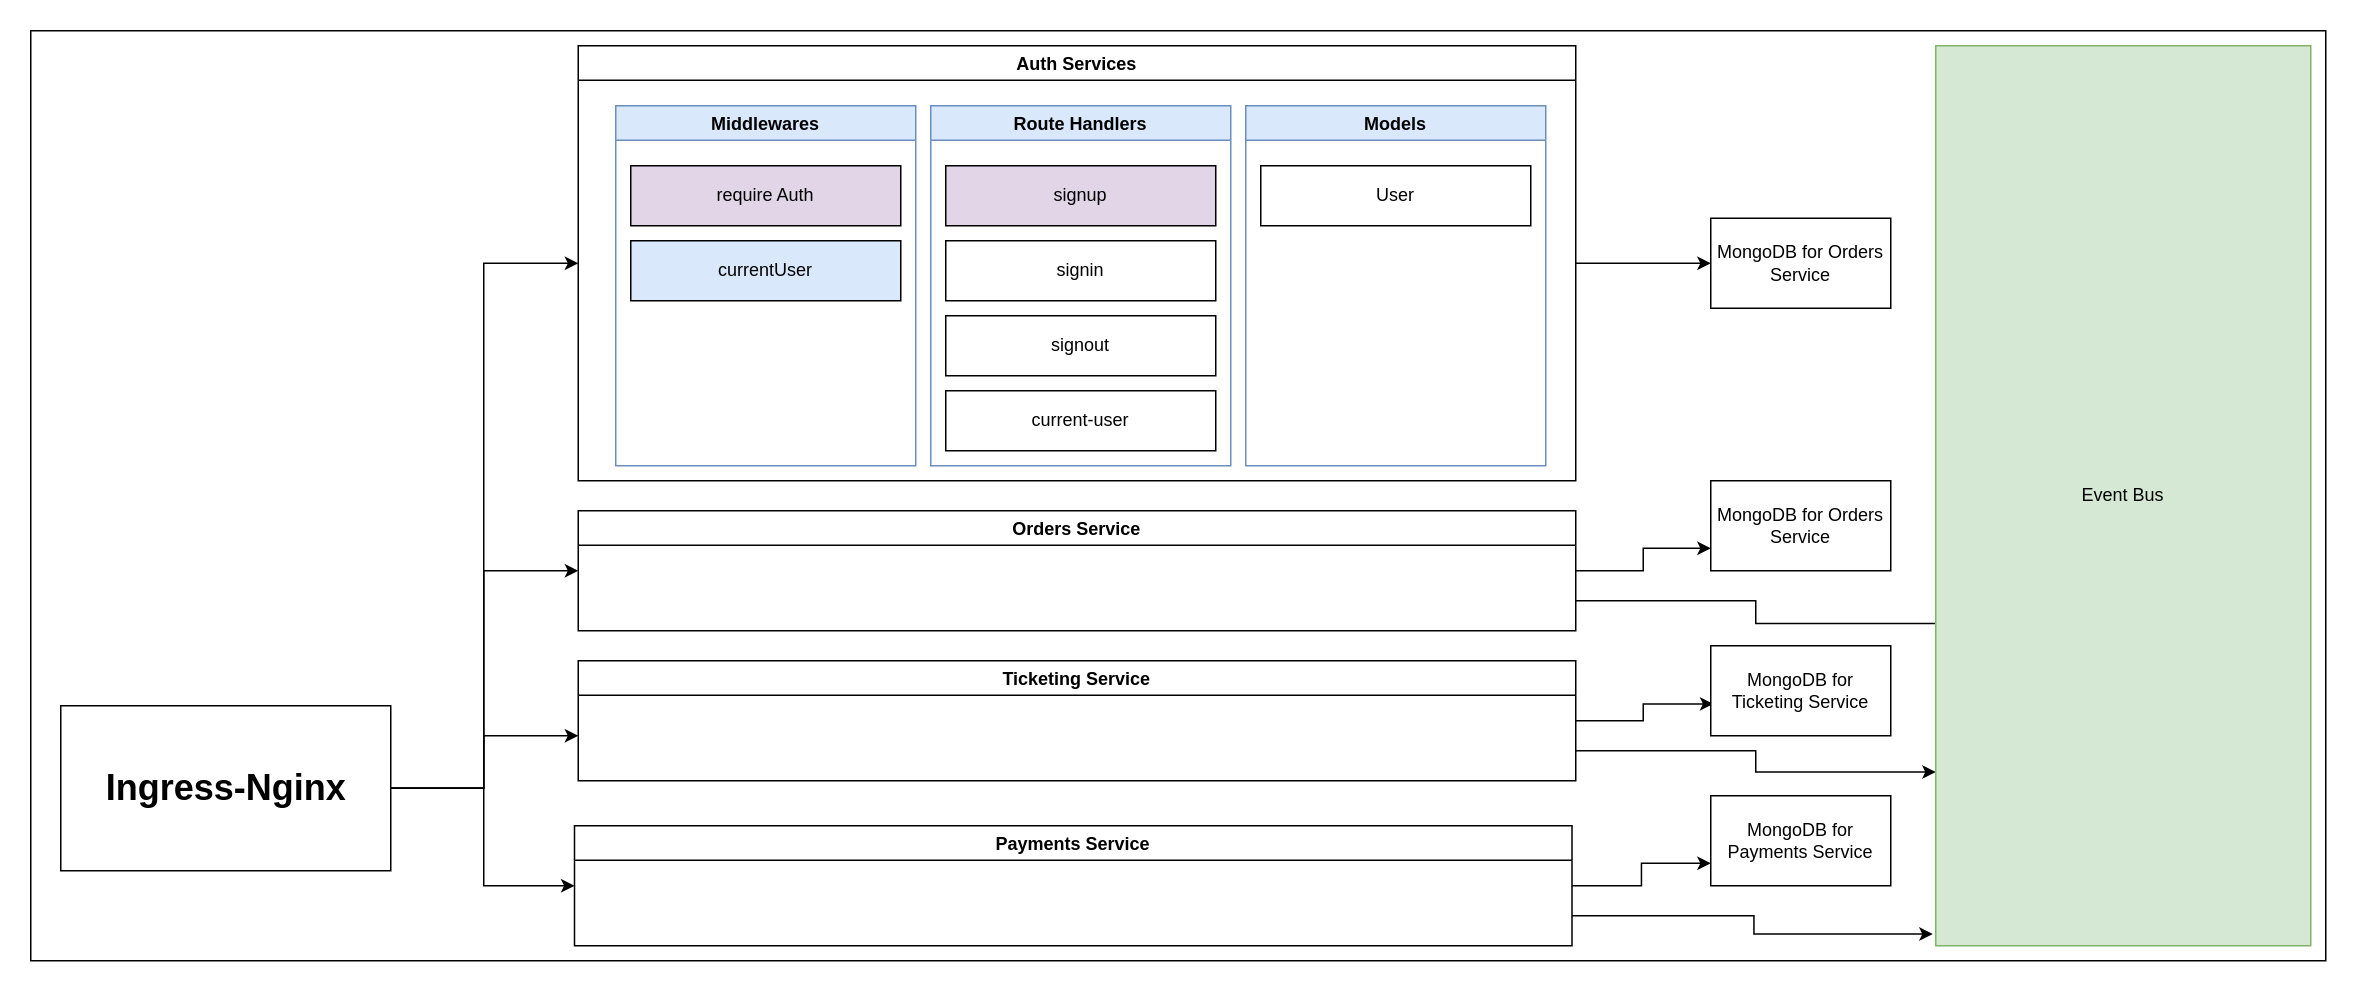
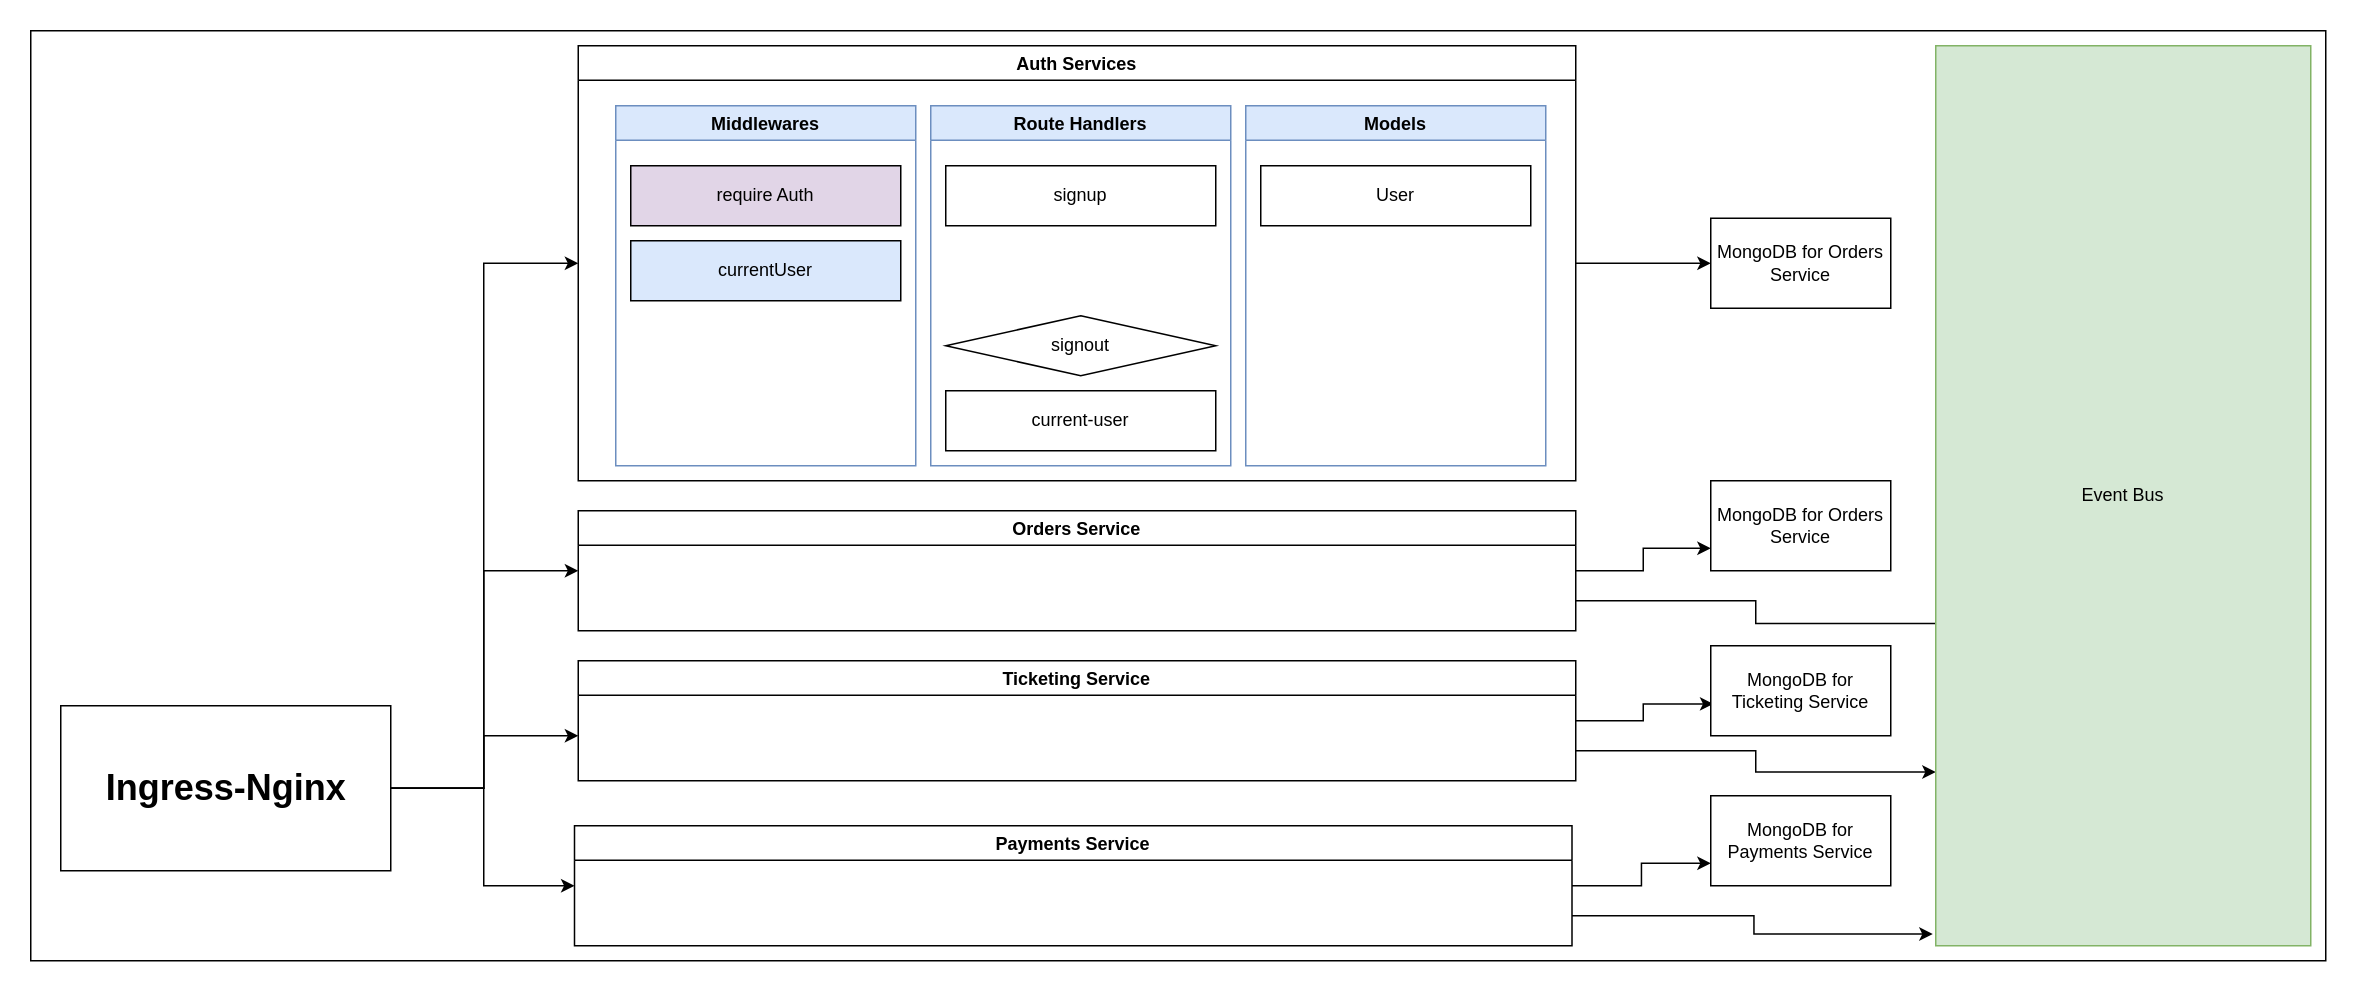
- <mxCell id="14" value="signup" style="rounded=0;whiteSpace=wrap;html=1;fillColor=#e1d5e7;" parent="13" vertex="1"><mxGeometry x="10" y="40" width="180" height="40" as="geometry" /></mxCell>
+ <mxCell id="14" value="signup" style="rounded=0;whiteSpace=wrap;html=1;" parent="13" vertex="1"><mxGeometry x="10" y="40" width="180" height="40" as="geometry" /></mxCell>
- <mxCell id="18" value="signin" style="rounded=0;whiteSpace=wrap;html=1;" parent="1" vertex="1"><mxGeometry x="630" y="160" width="180" height="40" as="geometry" /></mxCell>
- <mxCell id="19" value="signout" style="rounded=0;whiteSpace=wrap;html=1;" parent="1" vertex="1"><mxGeometry x="630" y="210" width="180" height="40" as="geometry" /></mxCell>
+ <mxCell id="19" value="signout" style="rhombus;whiteSpace=wrap;html=1;" parent="1" vertex="1"><mxGeometry x="630" y="210" width="180" height="40" as="geometry" /></mxCell>
